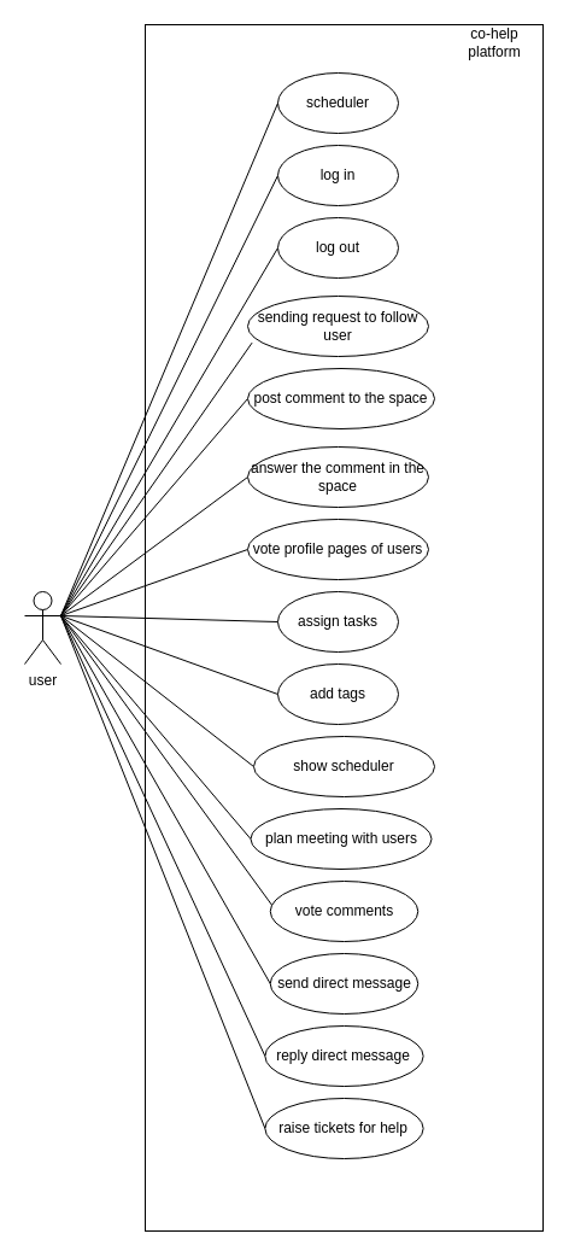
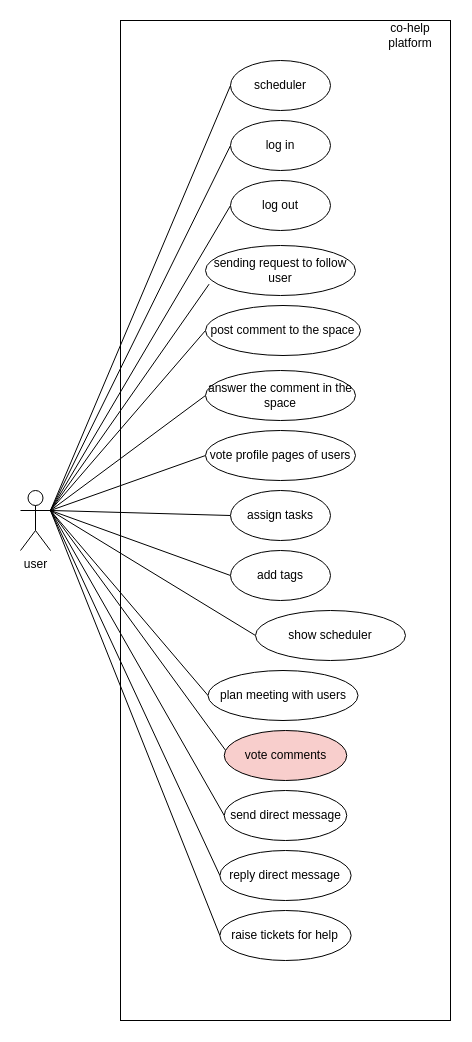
- <mxCell id="31" value="show scheduler" style="ellipse;whiteSpace=wrap;html=1;" parent="1" vertex="1"><mxGeometry x="210" y="610" width="150" height="50" as="geometry" /></mxCell>
+ <mxCell id="31" value="show scheduler" style="ellipse;whiteSpace=wrap;html=1;" parent="1" vertex="1"><mxGeometry x="255" y="610" width="150" height="50" as="geometry" /></mxCell>
- <mxCell id="28" value="vote comments" style="ellipse;whiteSpace=wrap;html=1;" parent="1" vertex="1"><mxGeometry x="223.75" y="730" width="122.5" height="50" as="geometry" /></mxCell>
+ <mxCell id="28" value="vote comments" style="ellipse;whiteSpace=wrap;html=1;fillColor=#f8cecc;" parent="1" vertex="1"><mxGeometry x="223.75" y="730" width="122.5" height="50" as="geometry" /></mxCell>
